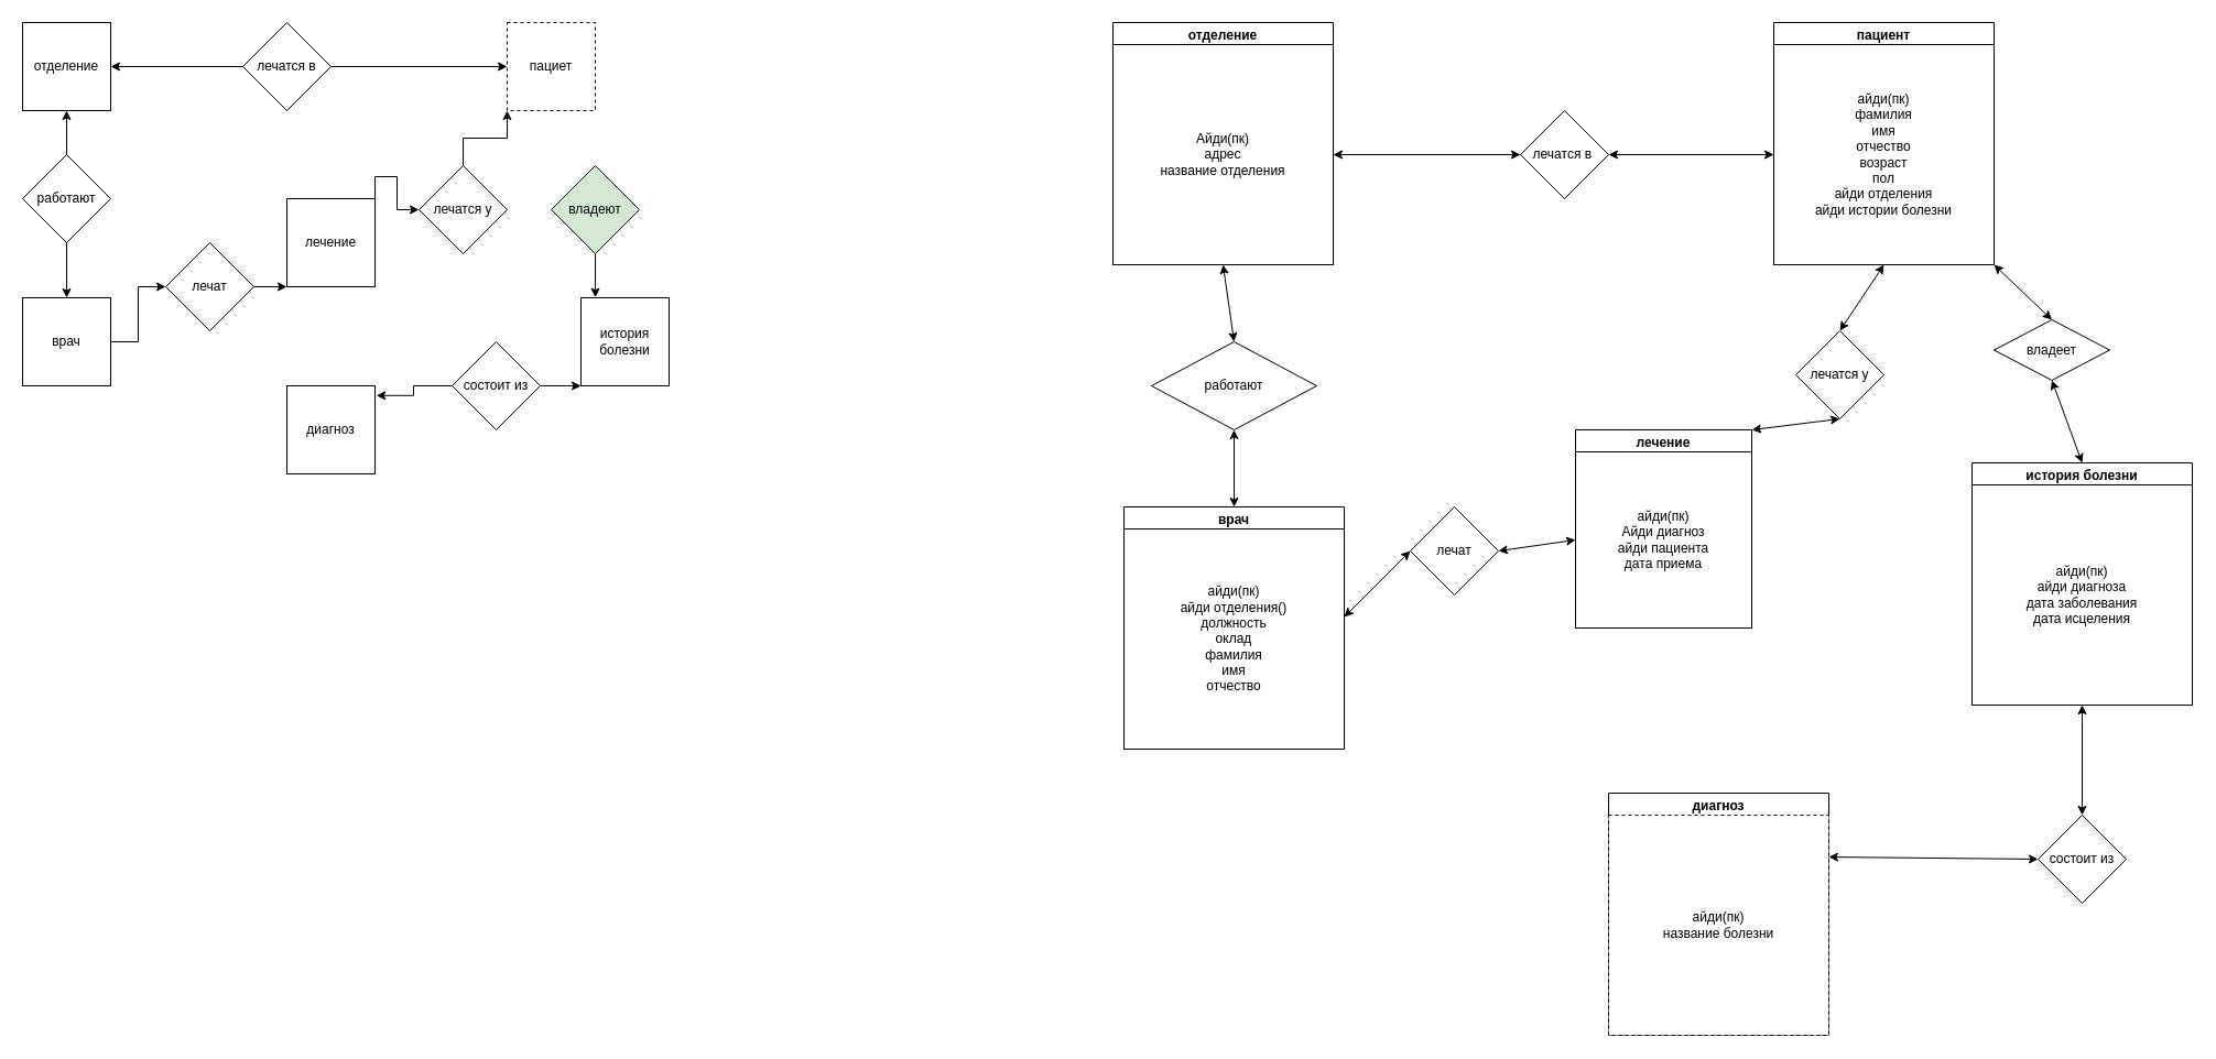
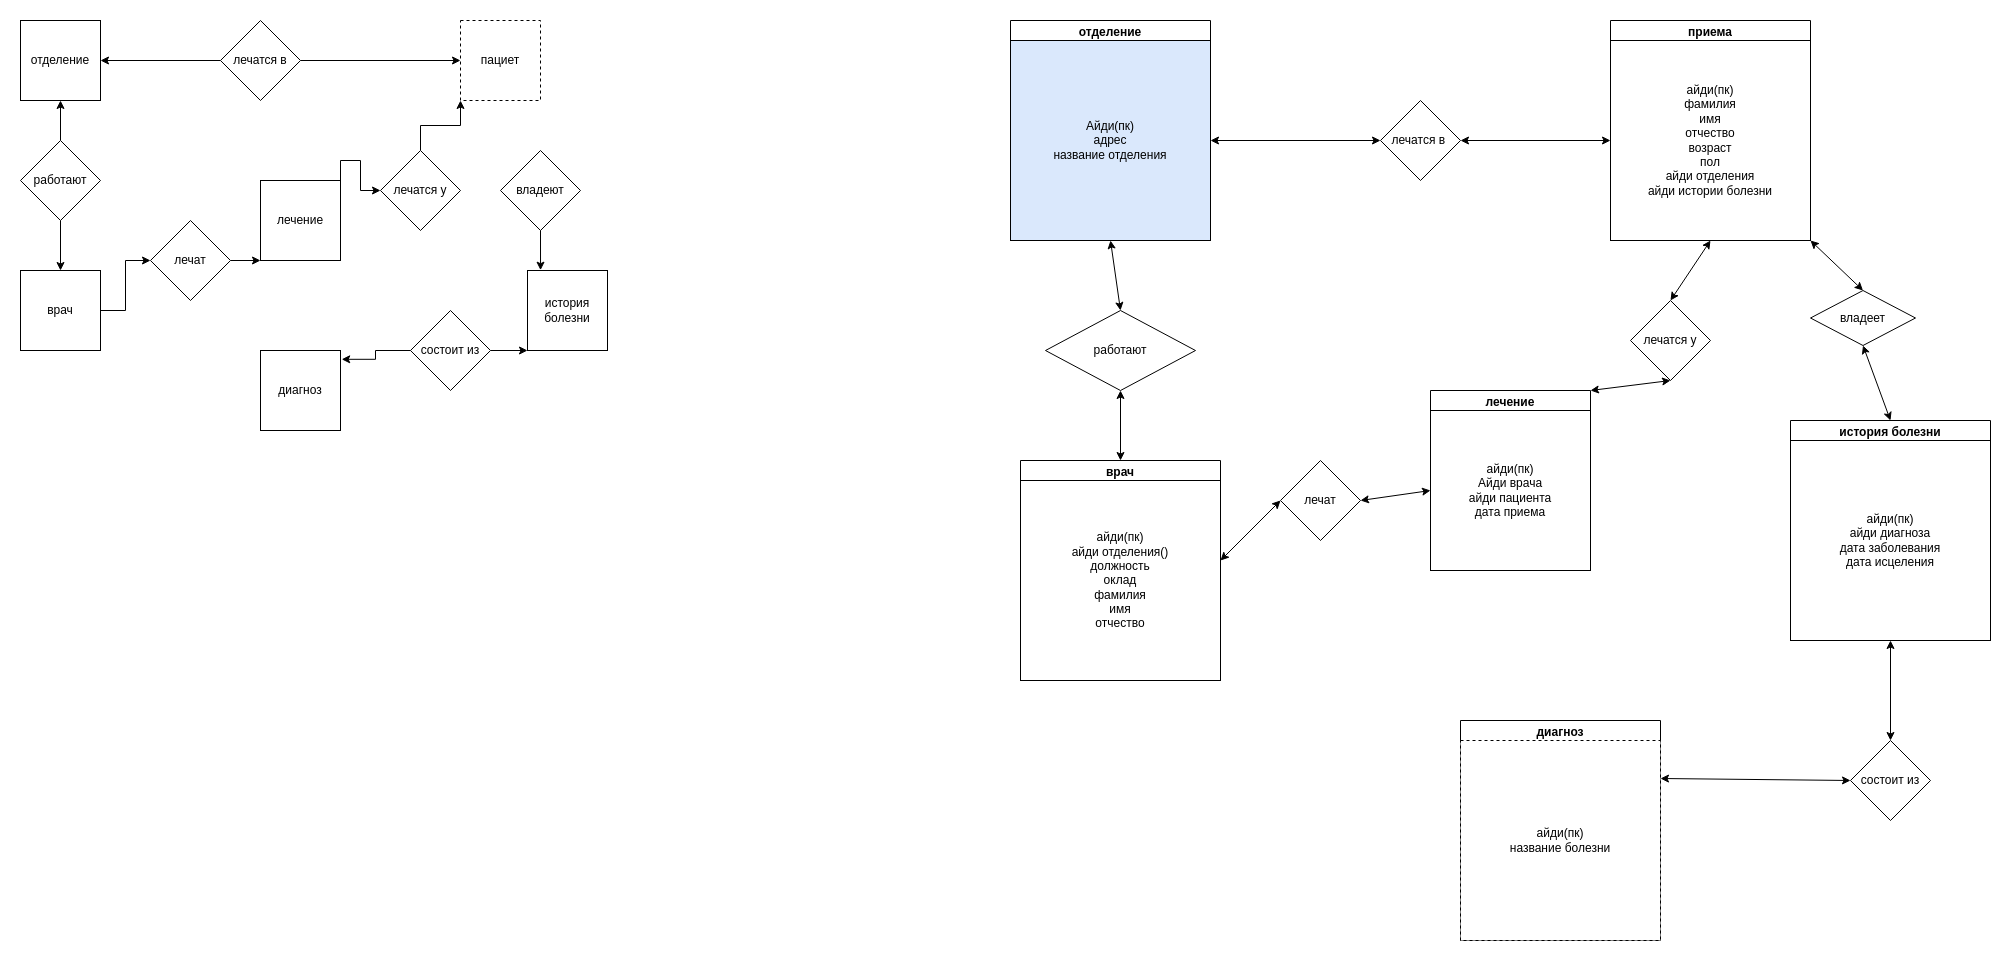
- <mxCell id="4" value="пациент" style="swimlane;whiteSpace=wrap;html=1;" parent="1" vertex="1"><mxGeometry x="1610" y="20" width="200" height="220" as="geometry" /></mxCell>
+ <mxCell id="4" value="приема" style="swimlane;whiteSpace=wrap;html=1;" parent="1" vertex="1"><mxGeometry x="1610" y="20" width="200" height="220" as="geometry" /></mxCell>
- <mxCell id="3" value="Айди(пк)&lt;br&gt;адрес&lt;br&gt;название отделения" style="whiteSpace=wrap;html=1;aspect=fixed;" parent="2" vertex="1"><mxGeometry y="20" width="200" height="200" as="geometry" /></mxCell>
+ <mxCell id="3" value="Айди(пк)&lt;br&gt;адрес&lt;br&gt;название отделения" style="whiteSpace=wrap;html=1;aspect=fixed;fillColor=#dae8fc;" parent="2" vertex="1"><mxGeometry y="20" width="200" height="200" as="geometry" /></mxCell>
- <mxCell id="50" value="владеют" style="rhombus;whiteSpace=wrap;html=1;fillColor=#d5e8d4;" vertex="1" parent="1"><mxGeometry x="500" y="150" width="80" height="80" as="geometry" /></mxCell>
+ <mxCell id="50" value="владеют" style="rhombus;whiteSpace=wrap;html=1;" vertex="1" parent="1"><mxGeometry x="500" y="150" width="80" height="80" as="geometry" /></mxCell>
- <mxCell id="13" value="айди(пк)&lt;br&gt;Айди диагноз&lt;br&gt;айди пациента&lt;br&gt;дата приема" style="whiteSpace=wrap;html=1;aspect=fixed;" parent="12" vertex="1"><mxGeometry y="20" width="160" height="160" as="geometry" /></mxCell>
+ <mxCell id="13" value="айди(пк)&lt;br&gt;Айди врача&lt;br&gt;айди пациента&lt;br&gt;дата приема" style="whiteSpace=wrap;html=1;aspect=fixed;" parent="12" vertex="1"><mxGeometry y="20" width="160" height="160" as="geometry" /></mxCell>
